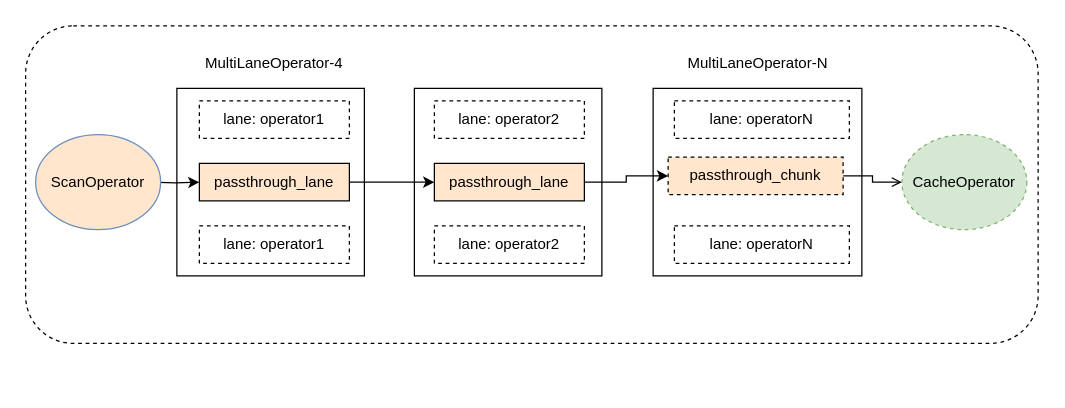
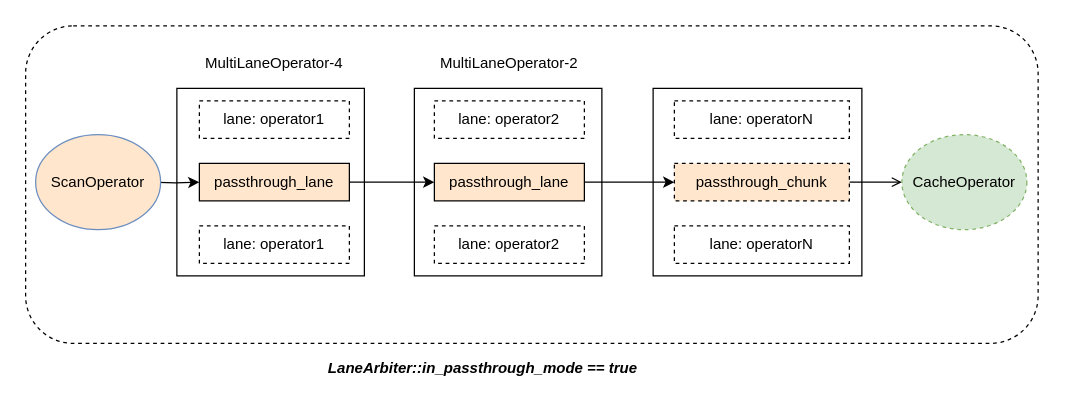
+ <mxCell id="19" value="MultiLaneOperator-2" style="text;html=1;strokeColor=none;fillColor=none;align=center;verticalAlign=middle;whiteSpace=wrap;rounded=0;" diagramCategory="general" diagramName="text" vertex="1" parent="1"><mxGeometry x="347" y="40" width="120" height="20" as="geometry" /></mxCell>
- <mxCell id="13" value="MultiLaneOperator-N" style="text;html=1;strokeColor=none;fillColor=none;align=center;verticalAlign=middle;whiteSpace=wrap;rounded=0;" diagramCategory="general" diagramName="text" vertex="1" parent="1"><mxGeometry x="546" y="40" width="120" height="20" as="geometry" /></mxCell>
- <mxCell id="11" value="passthrough_chunk" style="rounded=0;whiteSpace=wrap;html=1;fillColor=#FFE6CC;dashed=1;" diagramCategory="general" diagramName="Rectangle" vertex="1" parent="1"><mxGeometry x="534" y="125" width="140" height="30" as="geometry" /></mxCell>
+ <mxCell id="11" value="passthrough_chunk" style="rounded=0;whiteSpace=wrap;html=1;fillColor=#FFE6CC;dashed=1;" diagramCategory="general" diagramName="Rectangle" vertex="1" parent="1"><mxGeometry x="539" y="130" width="140" height="30" as="geometry" /></mxCell>
+ <mxCell id="21" value="&lt;b&gt;&lt;i&gt;LaneArbiter::in_passthrough_mode == true&lt;/i&gt;&lt;/b&gt;" style="text;html=1;strokeColor=none;fillColor=none;align=center;verticalAlign=middle;whiteSpace=wrap;rounded=0;dashed=1;" diagramCategory="general" diagramName="text" vertex="1" parent="1"><mxGeometry x="261" y="284" width="250" height="20" as="geometry" /></mxCell>
